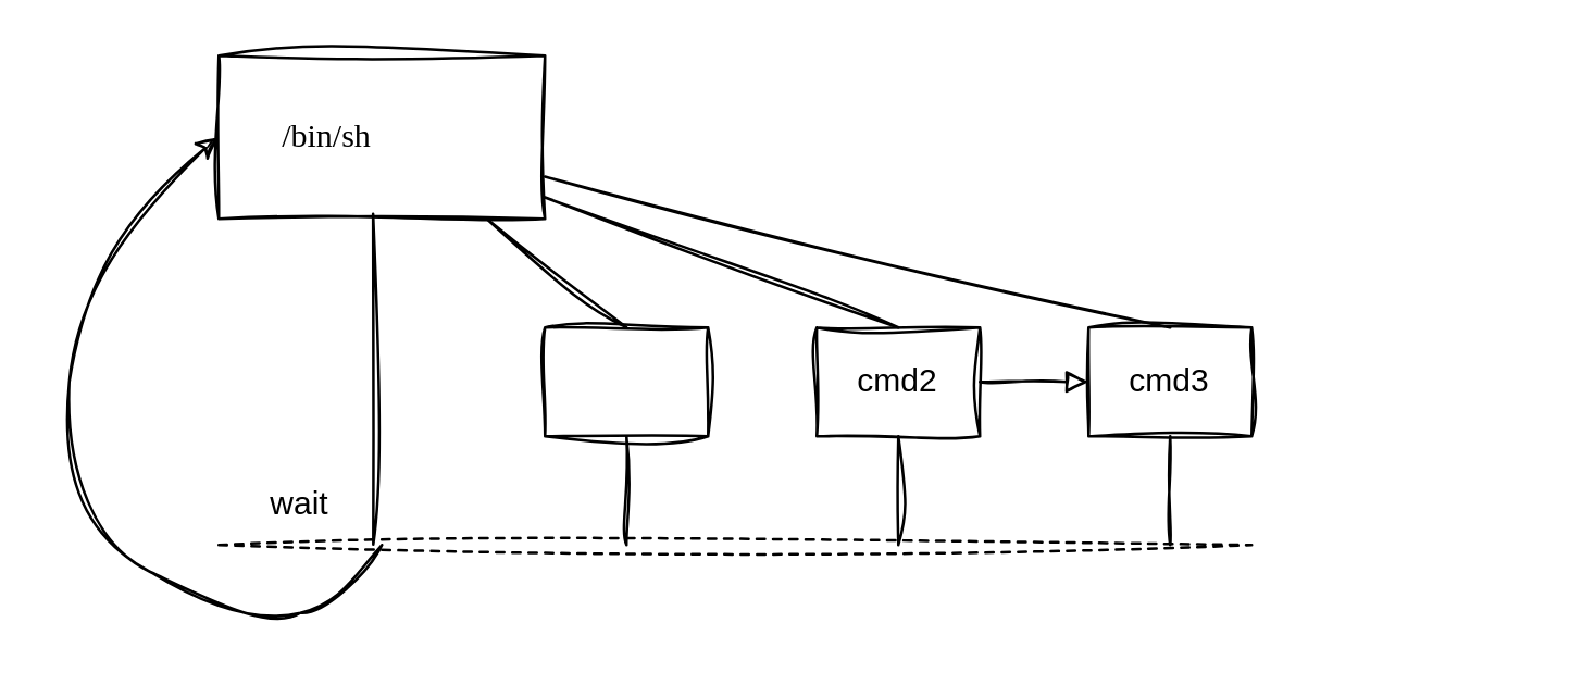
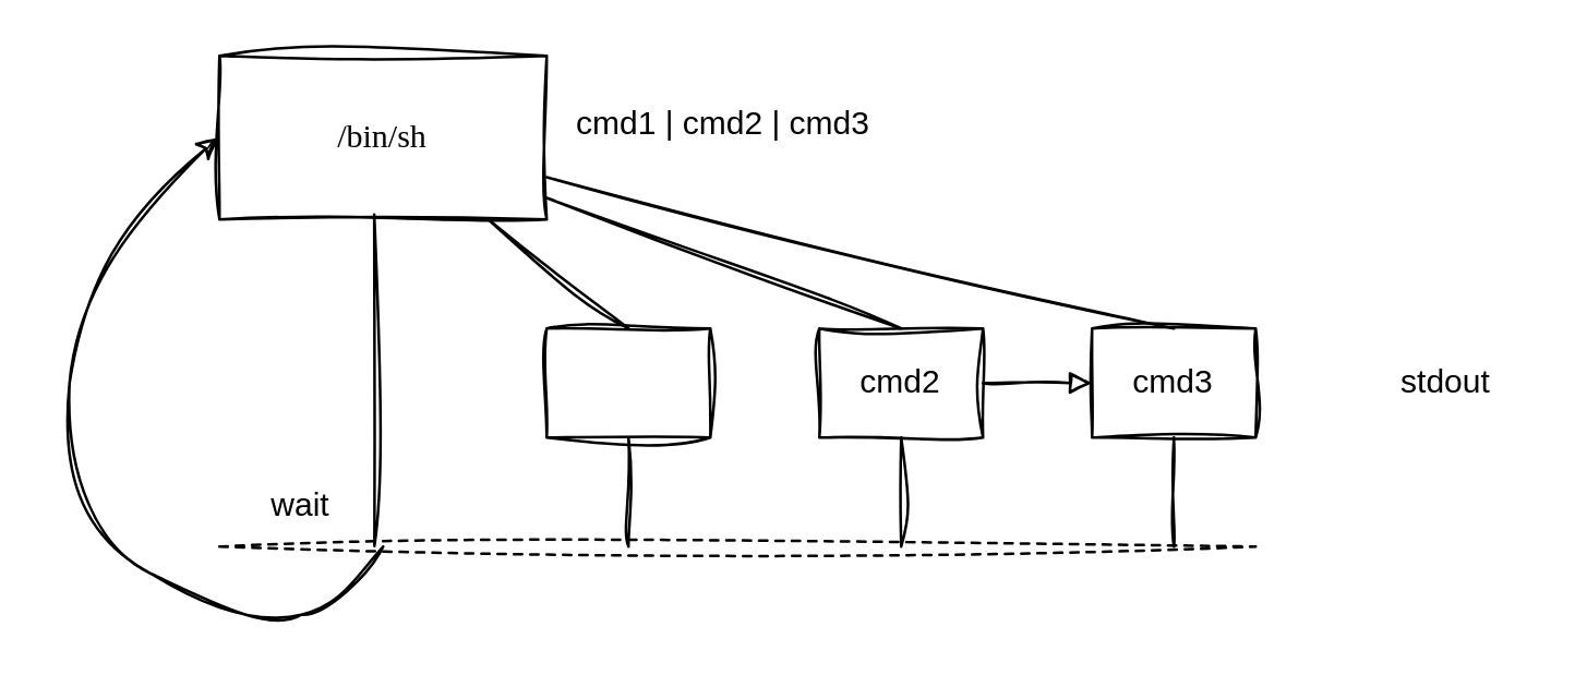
+ <mxCell id="24" value="cmd1 | cmd2 | cmd3" style="text;html=1;strokeColor=none;fillColor=none;align=center;verticalAlign=middle;whiteSpace=wrap;rounded=0;" vertex="1" parent="1"><mxGeometry x="200" y="30" width="130" height="30" as="geometry" /></mxCell>
- <mxCell id="3" value="&lt;font face=&quot;Verdana&quot;&gt;/bin/sh&lt;/font&gt;" style="text;html=1;strokeColor=none;fillColor=none;align=center;verticalAlign=middle;whiteSpace=wrap;rounded=0;" parent="1" vertex="1"><mxGeometry x="90" y="35" width="60" height="30" as="geometry" /></mxCell>
+ <mxCell id="3" value="&lt;font face=&quot;Verdana&quot;&gt;/bin/sh&lt;/font&gt;" style="text;html=1;strokeColor=none;fillColor=none;align=center;verticalAlign=middle;whiteSpace=wrap;rounded=0;" parent="1" vertex="1"><mxGeometry x="110" y="35" width="60" height="30" as="geometry" /></mxCell>
+ <mxCell id="23" value="stdout" style="text;html=1;strokeColor=none;fillColor=none;align=center;verticalAlign=middle;whiteSpace=wrap;rounded=0;" parent="1" vertex="1"><mxGeometry x="500" y="125" width="60" height="30" as="geometry" /></mxCell>
